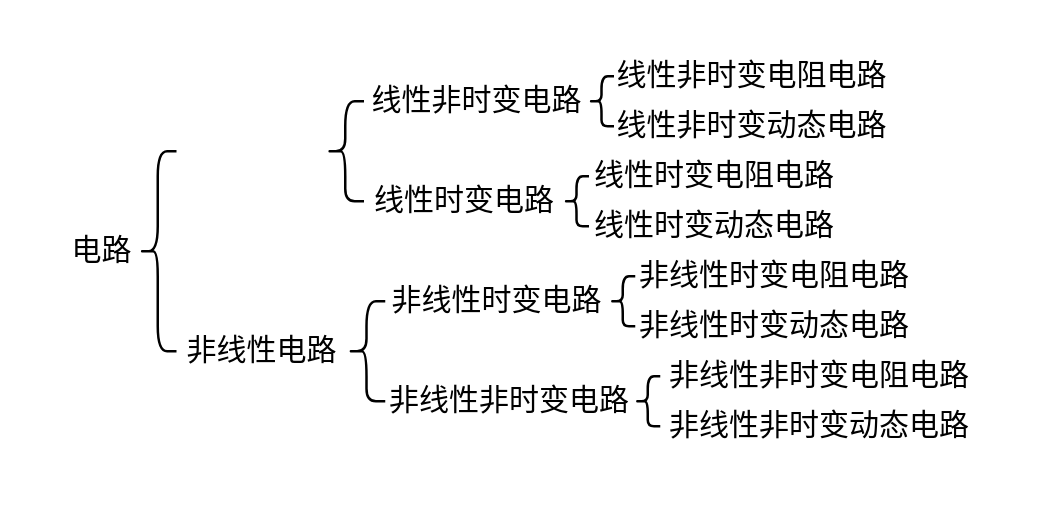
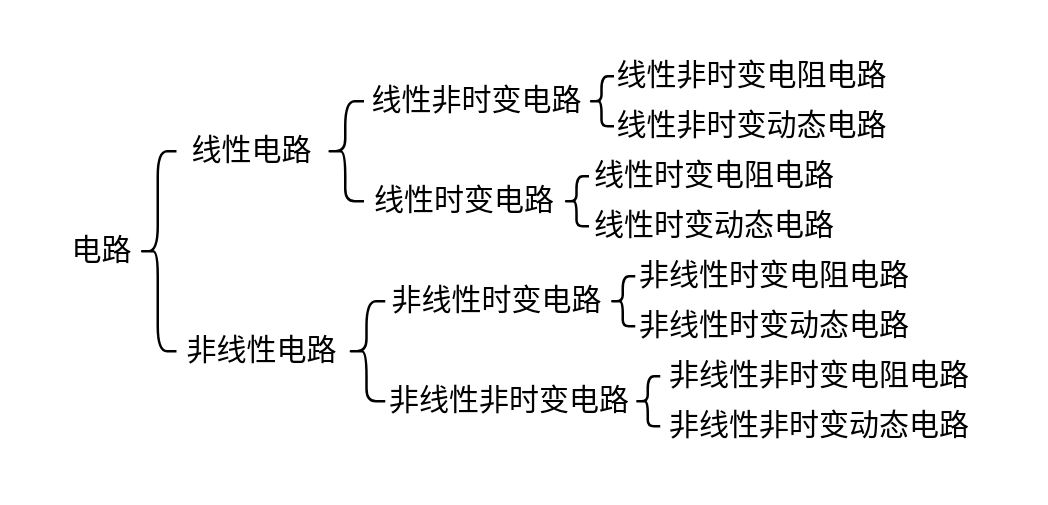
+ <mxCell id="4" value="线性电路" style="text;html=1;resizable=0;autosize=1;align=center;verticalAlign=middle;points=[];fillColor=none;strokeColor=none;rounded=0;" parent="1" vertex="1"><mxGeometry x="70" y="50" width="60" height="20" as="geometry" /></mxCell>
